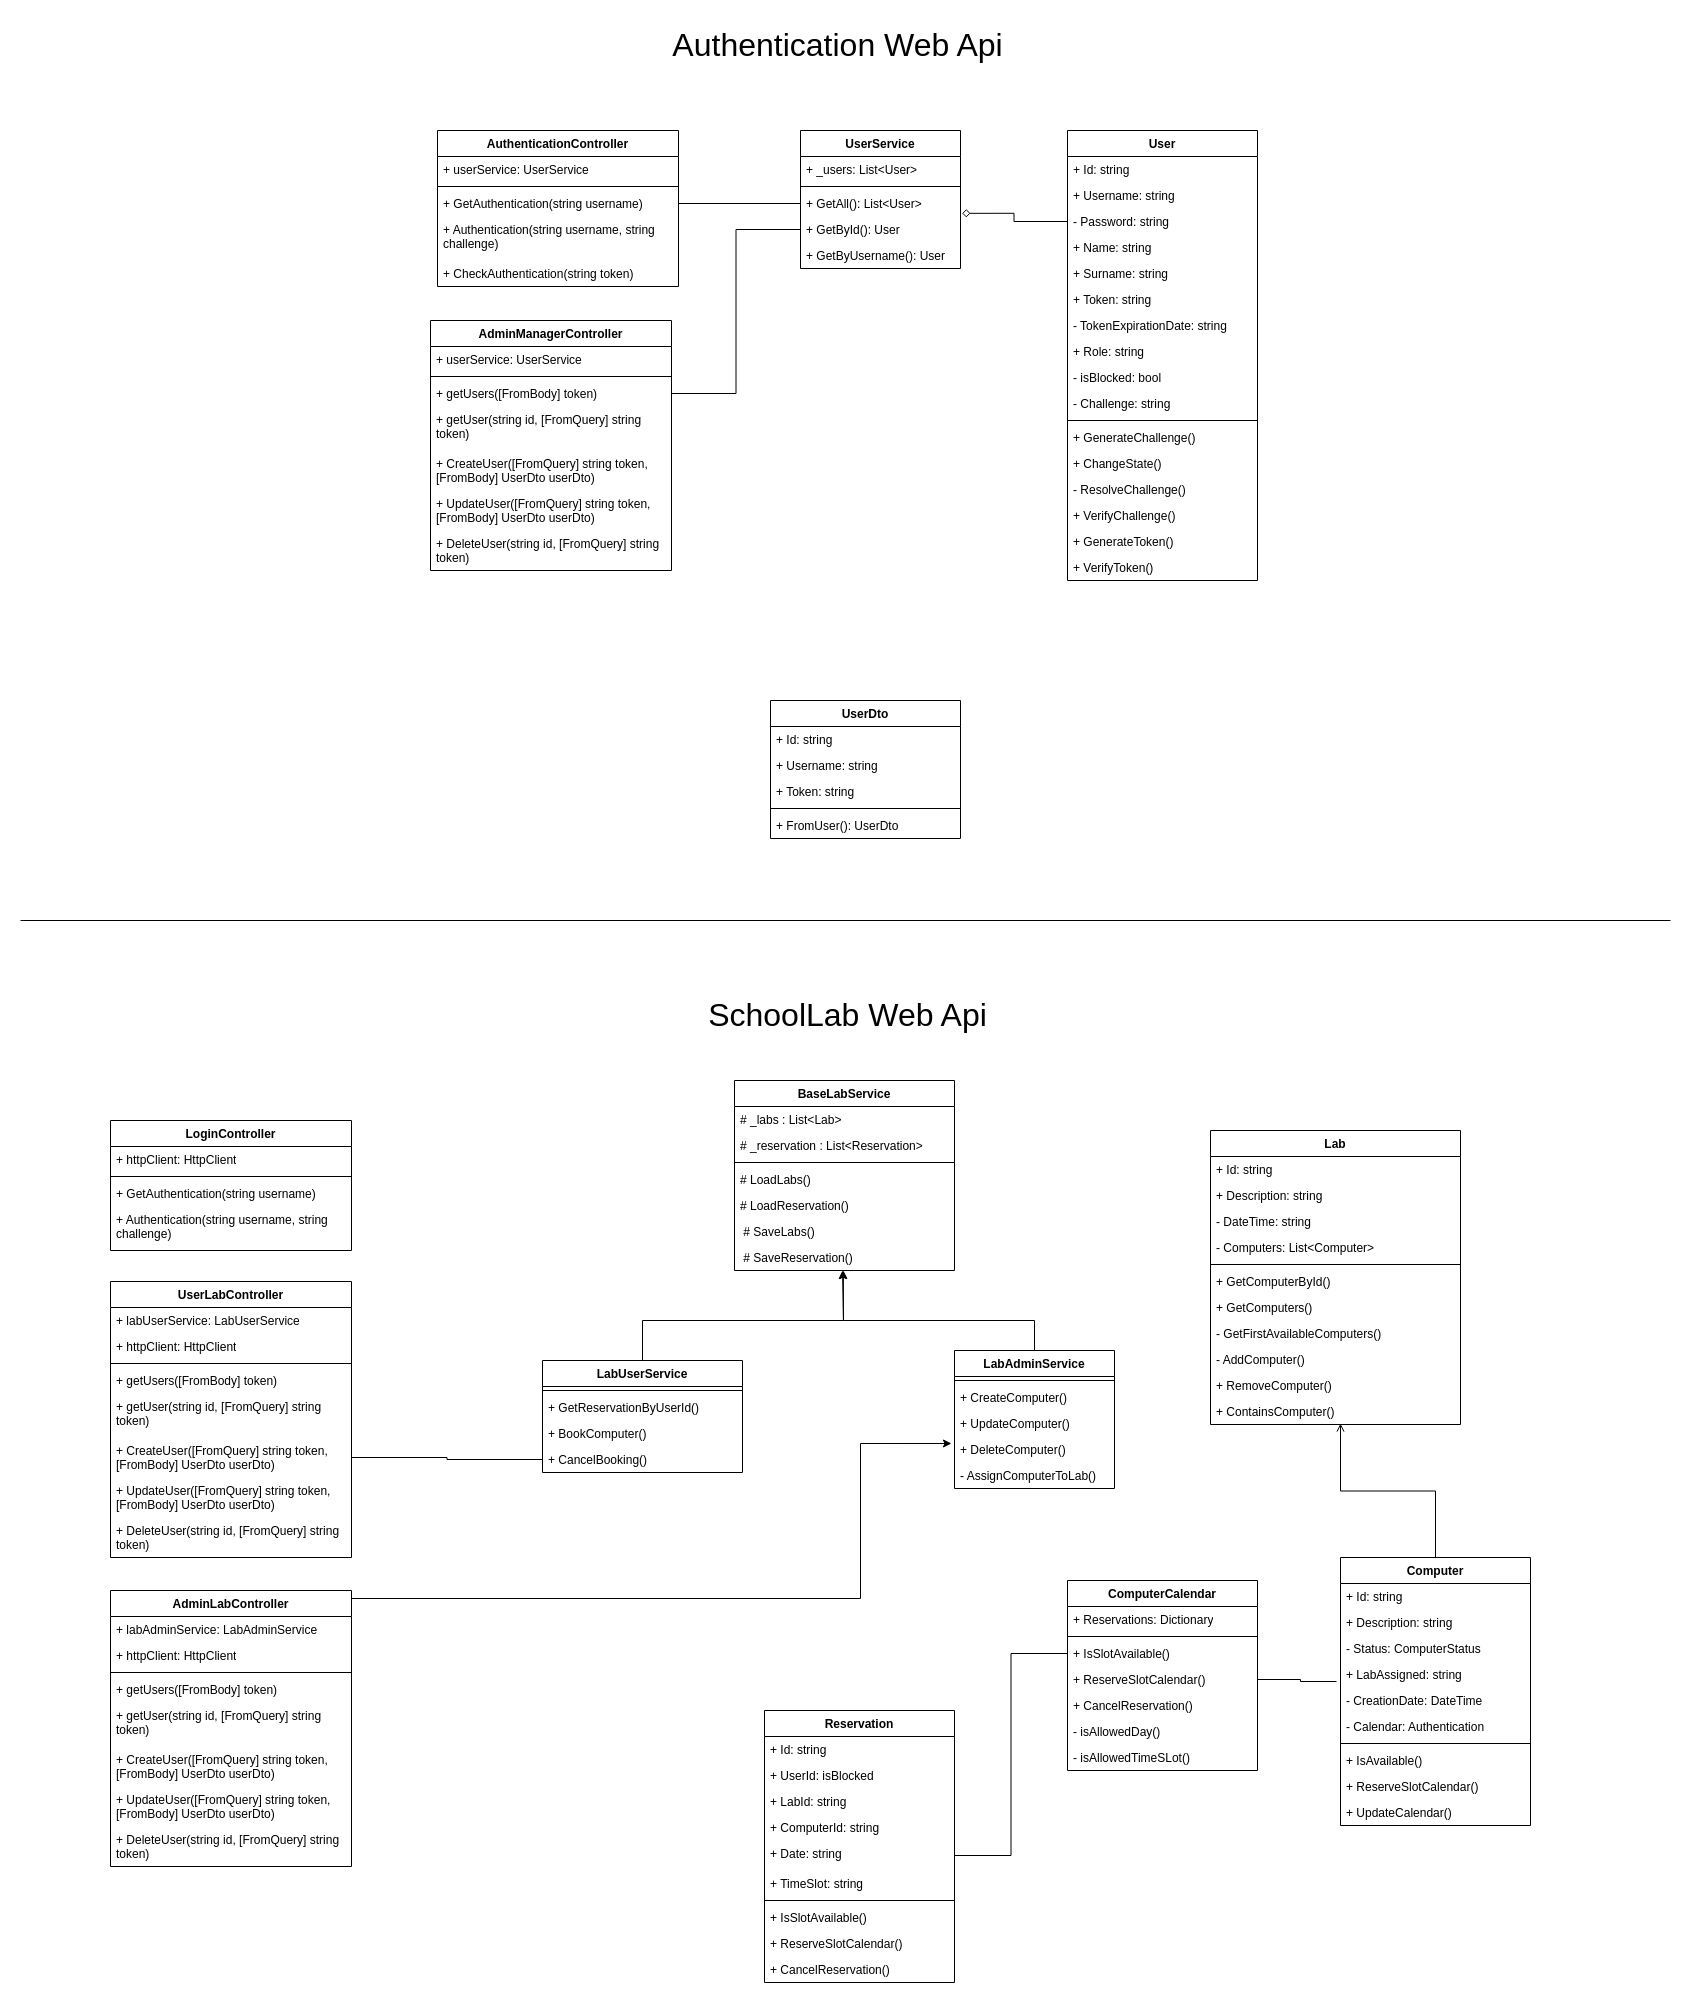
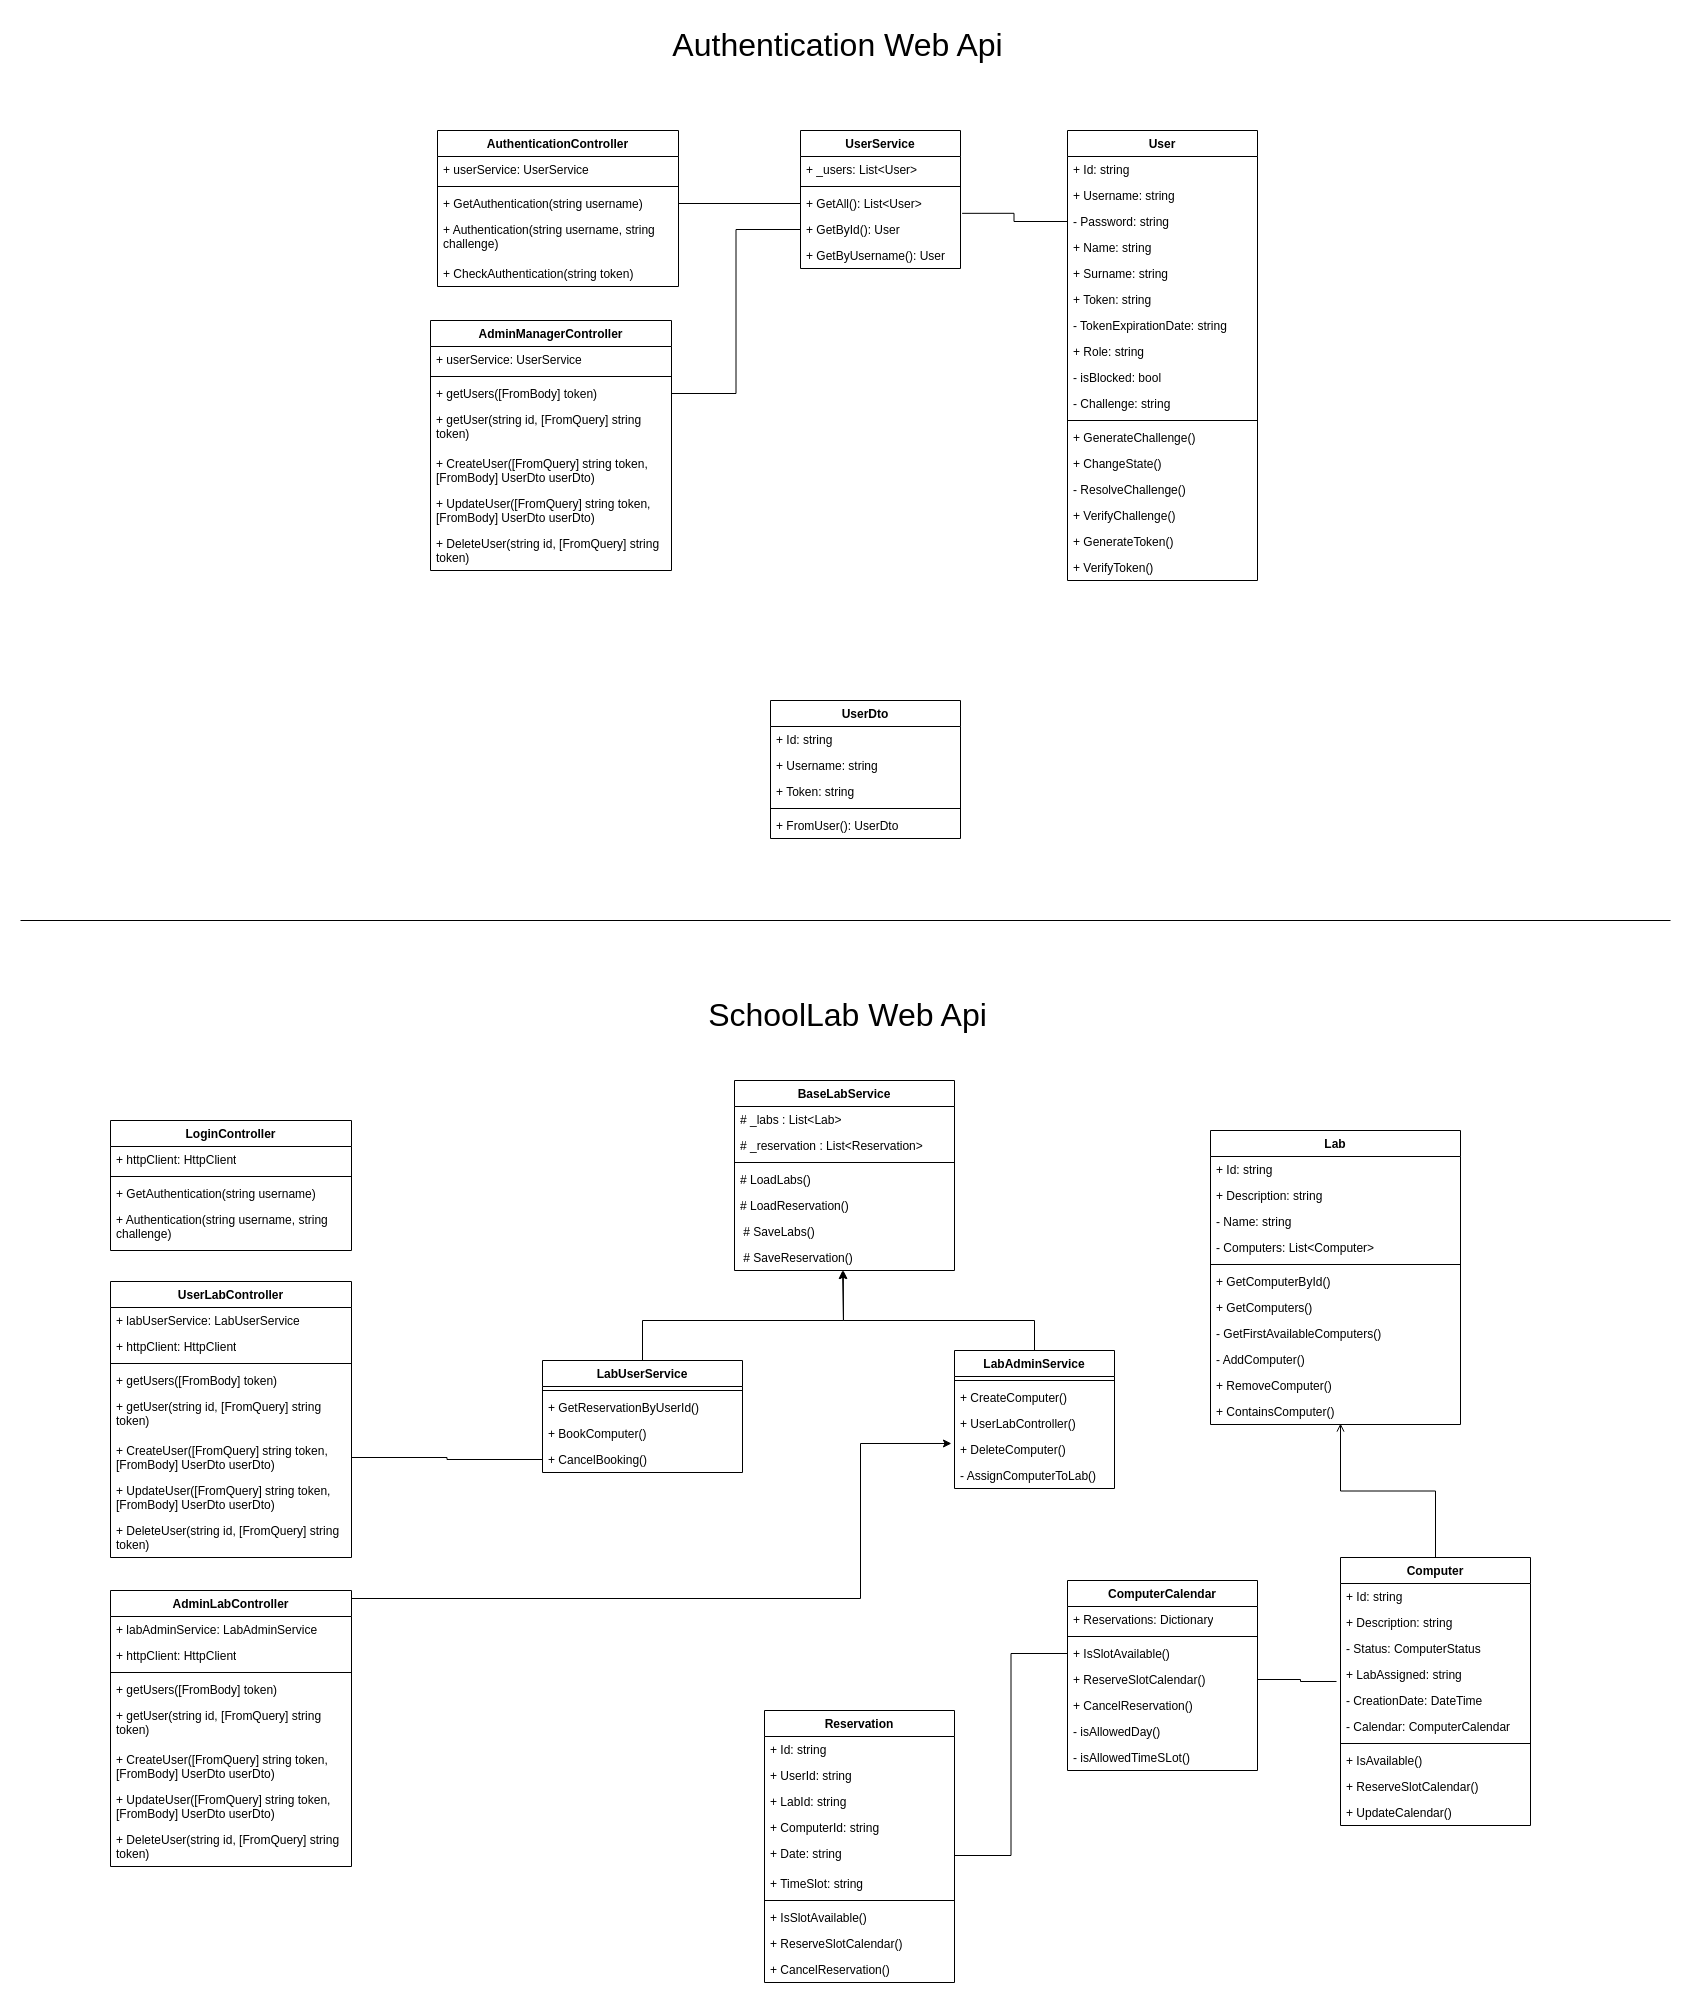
- <mxCell id="41" style="edgeStyle=orthogonalEdgeStyle;rounded=0;orthogonalLoop=1;jettySize=auto;html=1;entryX=1.01;entryY=-0.122;entryDx=0;entryDy=0;entryPerimeter=0;endArrow=diamond;endFill=0;" parent="1" source="5" target="24" edge="1"><mxGeometry relative="1" as="geometry" /></mxCell>
+ <mxCell id="41" style="edgeStyle=orthogonalEdgeStyle;rounded=0;orthogonalLoop=1;jettySize=auto;html=1;entryX=1.01;entryY=-0.122;entryDx=0;entryDy=0;entryPerimeter=0;endArrow=none;endFill=0;" parent="1" source="5" target="24" edge="1"><mxGeometry relative="1" as="geometry" /></mxCell>
- <mxCell id="98" value="- DateTime: string" style="text;strokeColor=none;fillColor=none;align=left;verticalAlign=top;spacingLeft=4;spacingRight=4;overflow=hidden;rotatable=0;points=[[0,0.5],[1,0.5]];portConstraint=eastwest;whiteSpace=wrap;html=1;" vertex="1" parent="95"><mxGeometry y="78" width="250" height="26" as="geometry" /></mxCell>
+ <mxCell id="98" value="- Name: string" style="text;strokeColor=none;fillColor=none;align=left;verticalAlign=top;spacingLeft=4;spacingRight=4;overflow=hidden;rotatable=0;points=[[0,0.5],[1,0.5]];portConstraint=eastwest;whiteSpace=wrap;html=1;" vertex="1" parent="95"><mxGeometry y="78" width="250" height="26" as="geometry" /></mxCell>
- <mxCell id="116" value="+ UpdateComputer()" style="text;strokeColor=none;fillColor=none;align=left;verticalAlign=top;spacingLeft=4;spacingRight=4;overflow=hidden;rotatable=0;points=[[0,0.5],[1,0.5]];portConstraint=eastwest;whiteSpace=wrap;html=1;" vertex="1" parent="113"><mxGeometry y="60" width="160" height="26" as="geometry" /></mxCell>
+ <mxCell id="116" value="+ UserLabController()" style="text;strokeColor=none;fillColor=none;align=left;verticalAlign=top;spacingLeft=4;spacingRight=4;overflow=hidden;rotatable=0;points=[[0,0.5],[1,0.5]];portConstraint=eastwest;whiteSpace=wrap;html=1;" vertex="1" parent="113"><mxGeometry y="60" width="160" height="26" as="geometry" /></mxCell>
- <mxCell id="58" value="- Calendar: Authentication" style="text;strokeColor=none;fillColor=none;align=left;verticalAlign=top;spacingLeft=4;spacingRight=4;overflow=hidden;rotatable=0;points=[[0,0.5],[1,0.5]];portConstraint=eastwest;whiteSpace=wrap;html=1;" vertex="1" parent="52"><mxGeometry y="156" width="190" height="26" as="geometry" /></mxCell>
+ <mxCell id="58" value="- Calendar: ComputerCalendar" style="text;strokeColor=none;fillColor=none;align=left;verticalAlign=top;spacingLeft=4;spacingRight=4;overflow=hidden;rotatable=0;points=[[0,0.5],[1,0.5]];portConstraint=eastwest;whiteSpace=wrap;html=1;" vertex="1" parent="52"><mxGeometry y="156" width="190" height="26" as="geometry" /></mxCell>
- <mxCell id="130" value="+ UserId: isBlocked" style="text;strokeColor=none;fillColor=none;align=left;verticalAlign=top;spacingLeft=4;spacingRight=4;overflow=hidden;rotatable=0;points=[[0,0.5],[1,0.5]];portConstraint=eastwest;whiteSpace=wrap;html=1;" vertex="1" parent="128"><mxGeometry y="52" width="190" height="26" as="geometry" /></mxCell>
+ <mxCell id="130" value="+ UserId: string" style="text;strokeColor=none;fillColor=none;align=left;verticalAlign=top;spacingLeft=4;spacingRight=4;overflow=hidden;rotatable=0;points=[[0,0.5],[1,0.5]];portConstraint=eastwest;whiteSpace=wrap;html=1;" vertex="1" parent="128"><mxGeometry y="52" width="190" height="26" as="geometry" /></mxCell>
